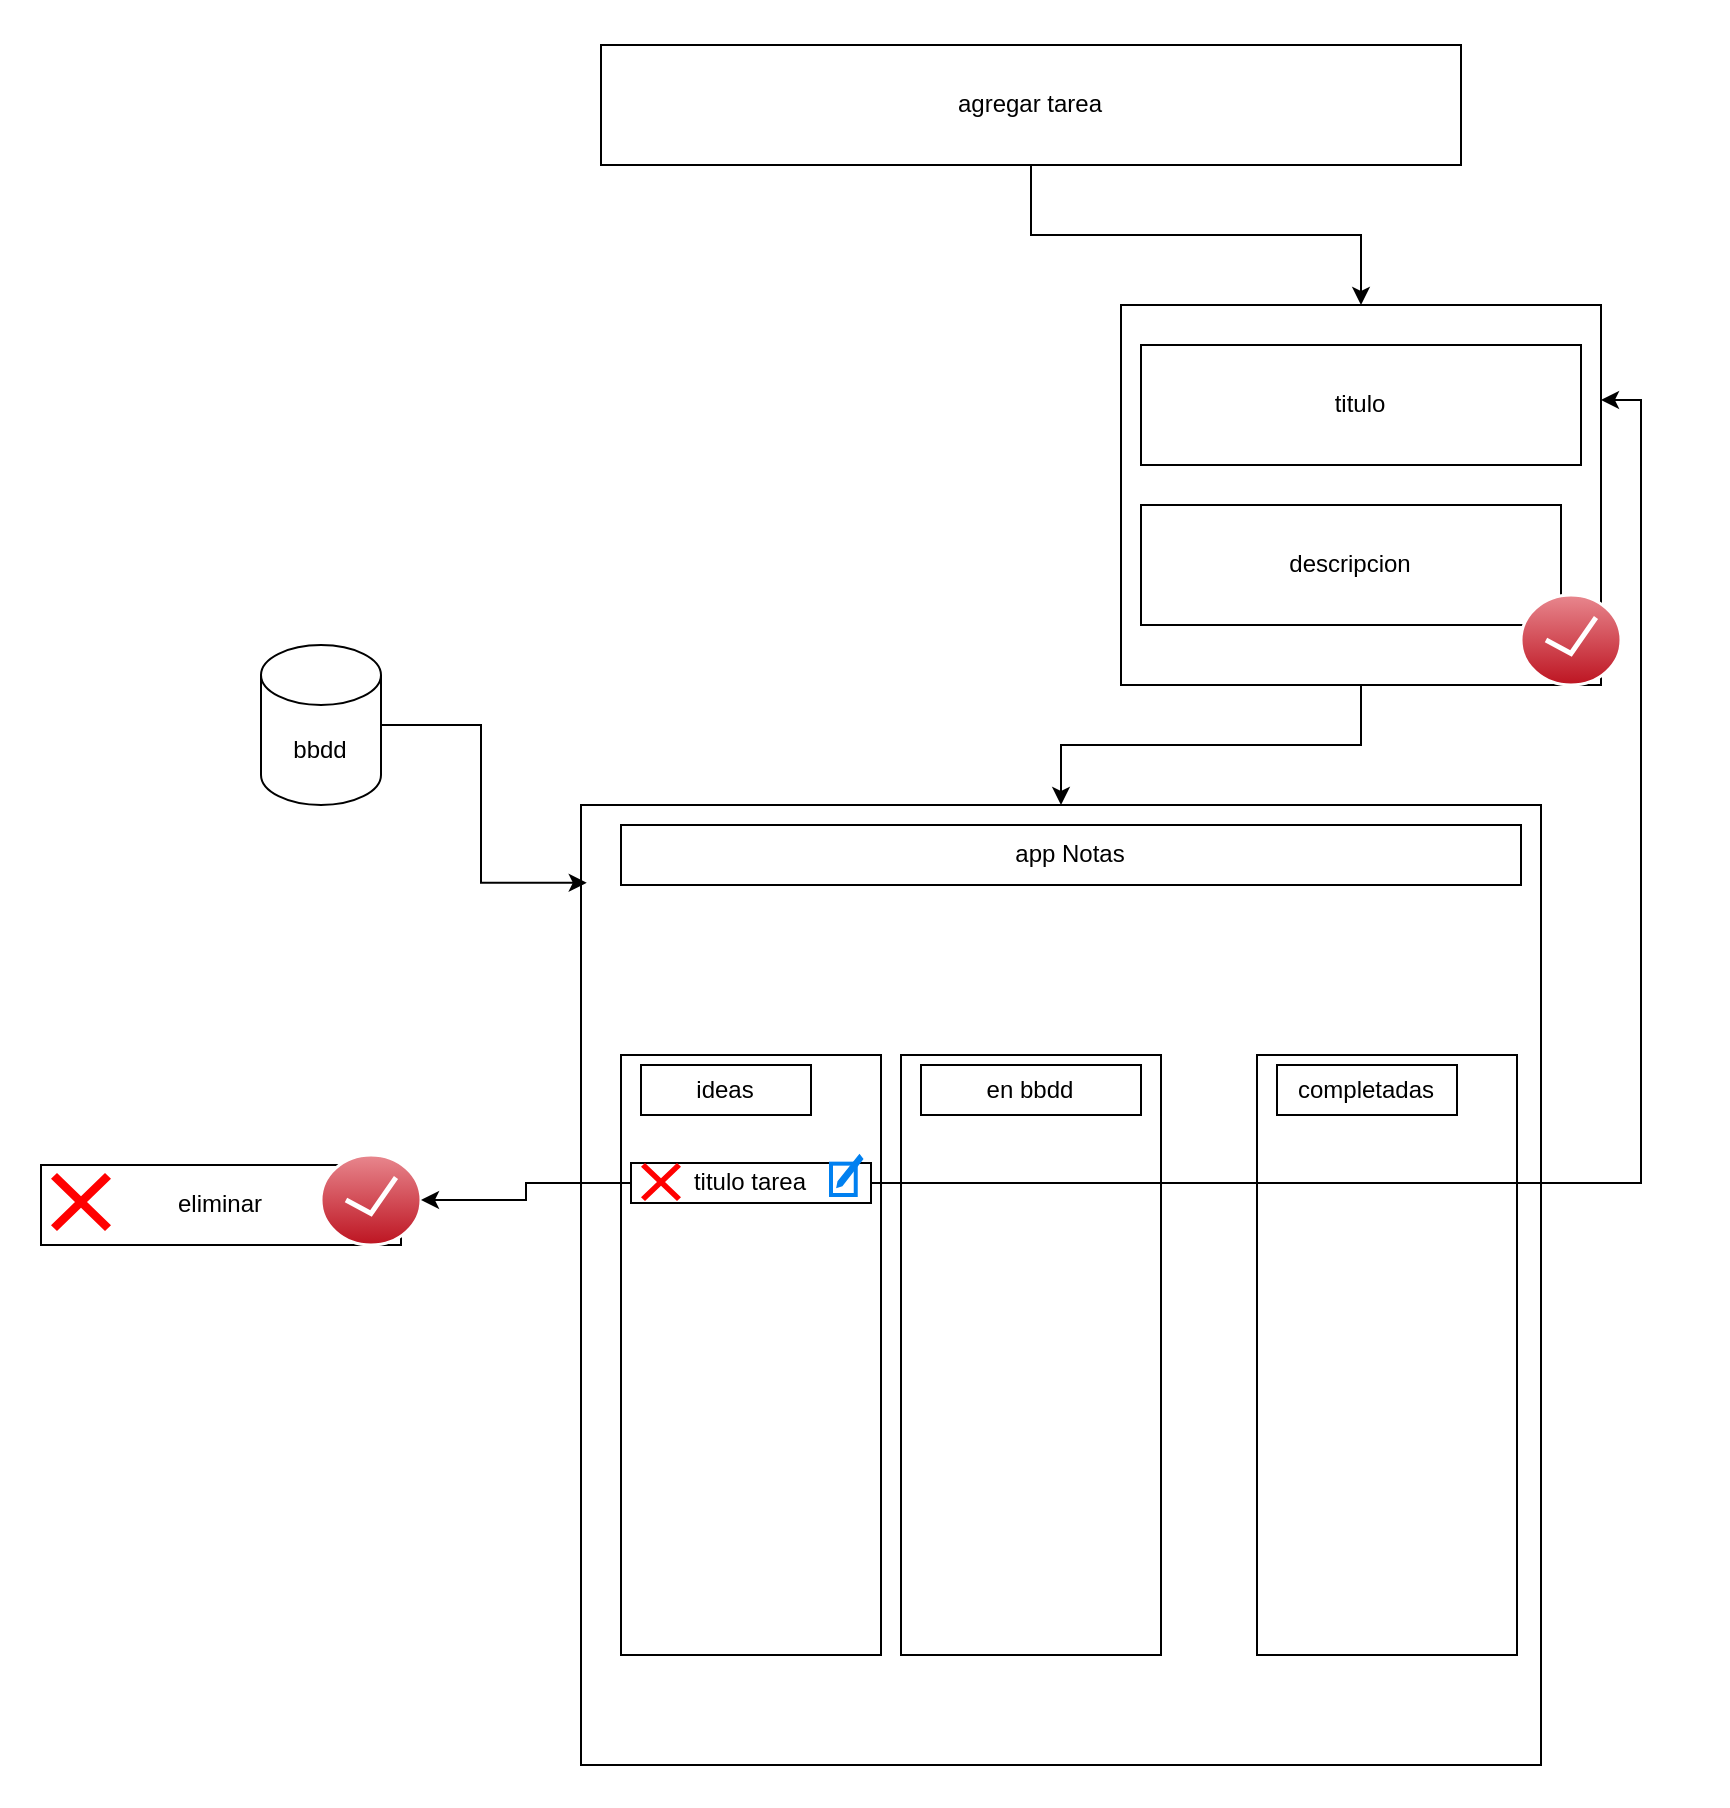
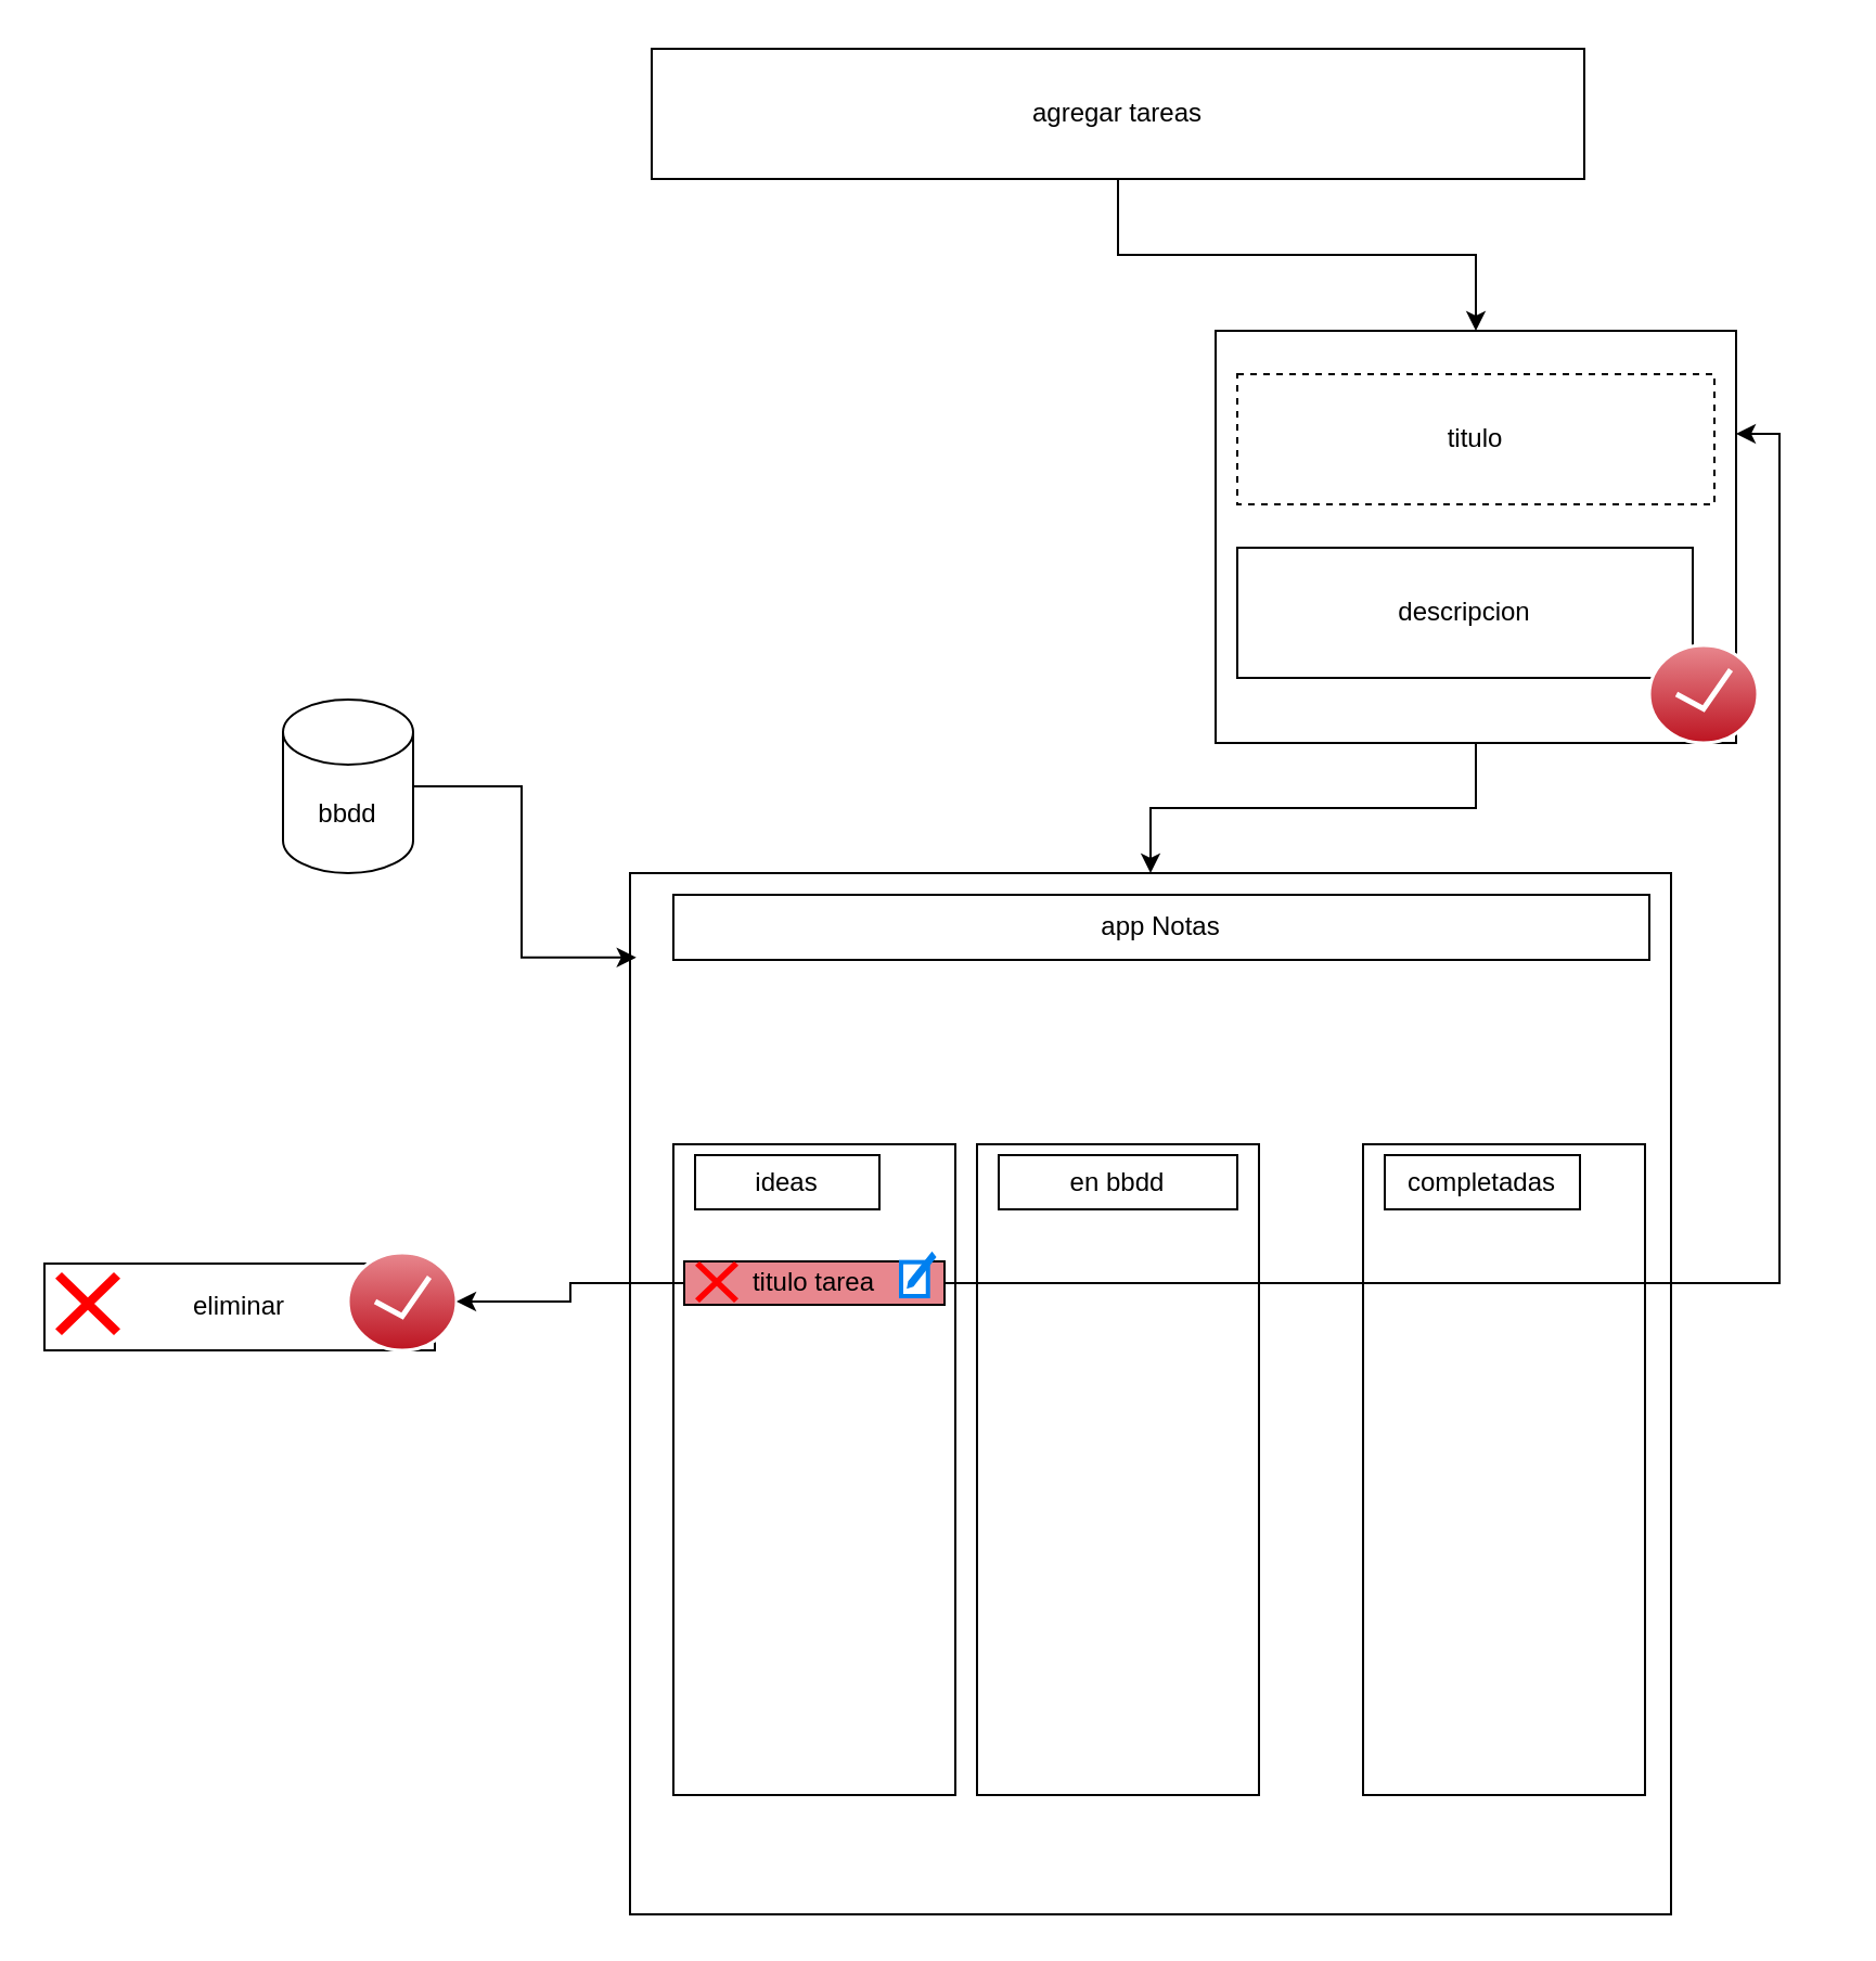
- <mxCell id="3" value="agregar tarea" style="rounded=0;whiteSpace=wrap;html=1;" vertex="1" parent="1"><mxGeometry x="300" y="22" width="430" height="60" as="geometry" /></mxCell>
+ <mxCell id="3" value="agregar tareas" style="rounded=0;whiteSpace=wrap;html=1;" vertex="1" parent="1"><mxGeometry x="300" y="22" width="430" height="60" as="geometry" /></mxCell>
- <mxCell id="7" value="titulo" style="rounded=0;whiteSpace=wrap;html=1;" vertex="1" parent="1"><mxGeometry x="570" y="172" width="220" height="60" as="geometry" /></mxCell>
+ <mxCell id="7" value="titulo" style="rounded=0;whiteSpace=wrap;html=1;dashed=1;" vertex="1" parent="1"><mxGeometry x="570" y="172" width="220" height="60" as="geometry" /></mxCell>
- <mxCell id="22" value="titulo tarea" style="rounded=0;whiteSpace=wrap;html=1;" vertex="1" parent="19"><mxGeometry x="5" y="54" width="120" height="20" as="geometry" /></mxCell>
+ <mxCell id="22" value="titulo tarea" style="rounded=0;whiteSpace=wrap;html=1;fillColor=#e8878e;" vertex="1" parent="19"><mxGeometry x="5" y="54" width="120" height="20" as="geometry" /></mxCell>
